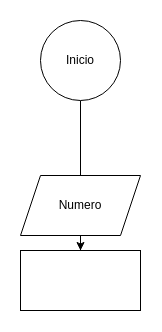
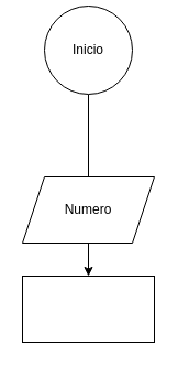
- <mxCell id="3" value="Inicio" style="ellipse;whiteSpace=wrap;html=1;aspect=fixed;" vertex="1" parent="1"><mxGeometry x="40" y="20" width="80" height="80" as="geometry" /></mxCell>
+ <mxCell id="3" value="Inicio" style="ellipse;whiteSpace=wrap;html=1;aspect=fixed;" vertex="1" parent="1"><mxGeometry x="40" y="5" width="80" height="80" as="geometry" /></mxCell>
- <mxCell id="5" value="Numero" style="shape=parallelogram;perimeter=parallelogramPerimeter;whiteSpace=wrap;html=1;fixedSize=1;" vertex="1" parent="1"><mxGeometry x="20" y="175" width="120" height="60" as="geometry" /></mxCell>
+ <mxCell id="5" value="Numero" style="shape=parallelogram;perimeter=parallelogramPerimeter;whiteSpace=wrap;html=1;fixedSize=1;" vertex="1" parent="1"><mxGeometry x="20" y="160" width="120" height="60" as="geometry" /></mxCell>
